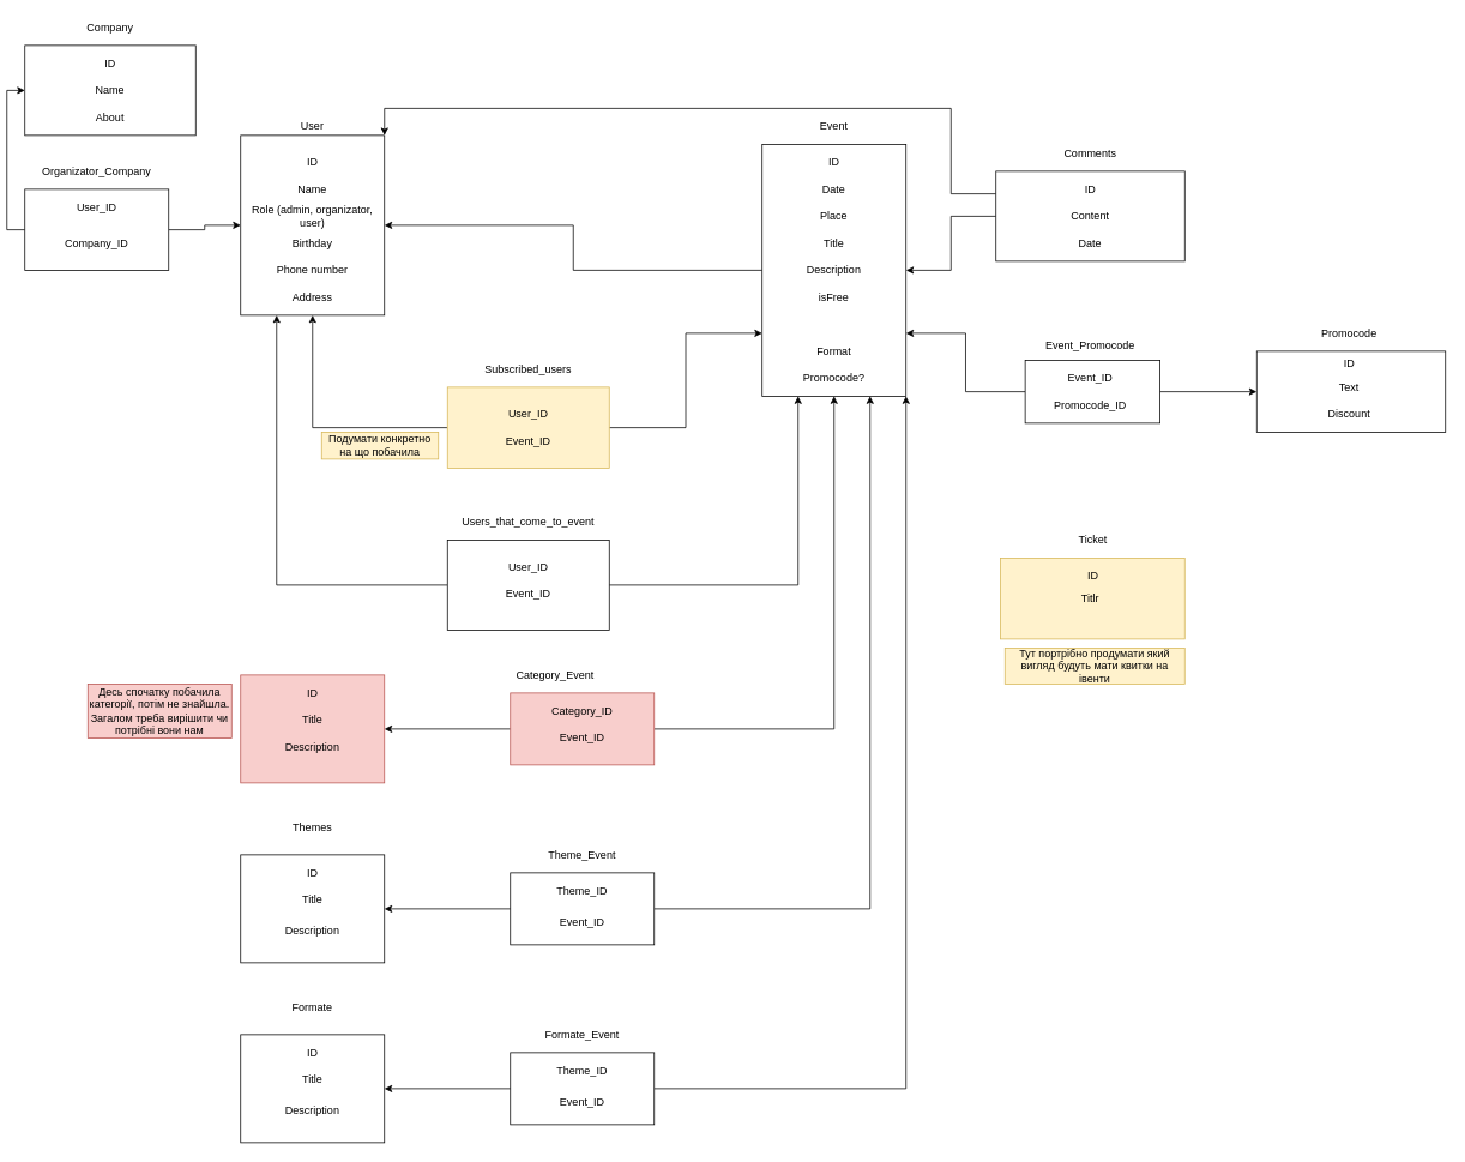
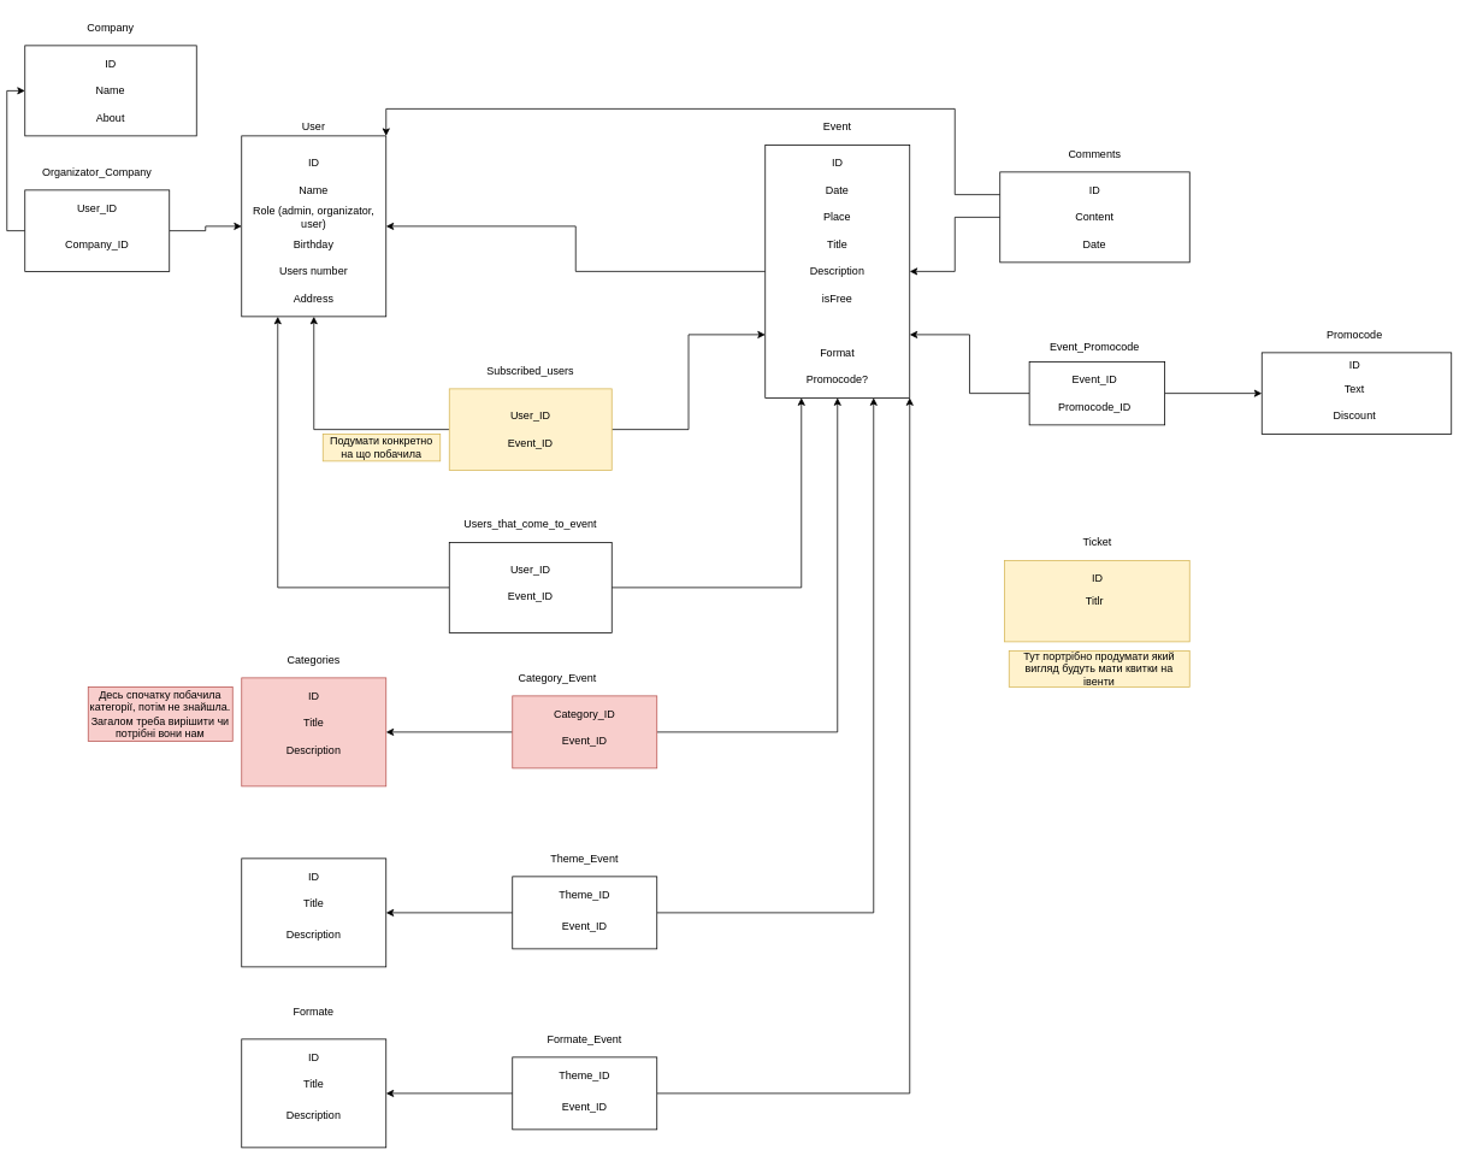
- <mxCell id="7" value="Phone number" style="text;html=1;strokeColor=none;fillColor=none;align=center;verticalAlign=middle;whiteSpace=wrap;rounded=0;" parent="1" vertex="1"><mxGeometry x="280" y="290" width="120" height="20" as="geometry" /></mxCell>
+ <mxCell id="7" value="Users number" style="text;html=1;strokeColor=none;fillColor=none;align=center;verticalAlign=middle;whiteSpace=wrap;rounded=0;" parent="1" vertex="1"><mxGeometry x="280" y="290" width="120" height="20" as="geometry" /></mxCell>
+ <mxCell id="21" value="Categories" style="text;html=1;strokeColor=none;fillColor=none;align=center;verticalAlign=middle;whiteSpace=wrap;rounded=0;" parent="1" vertex="1"><mxGeometry x="300" y="720" width="80" height="20" as="geometry" /></mxCell>
- <mxCell id="32" value="Themes" style="text;html=1;strokeColor=none;fillColor=none;align=center;verticalAlign=middle;whiteSpace=wrap;rounded=0;" parent="1" vertex="1"><mxGeometry x="320" y="910" width="40" height="20" as="geometry" /></mxCell>
